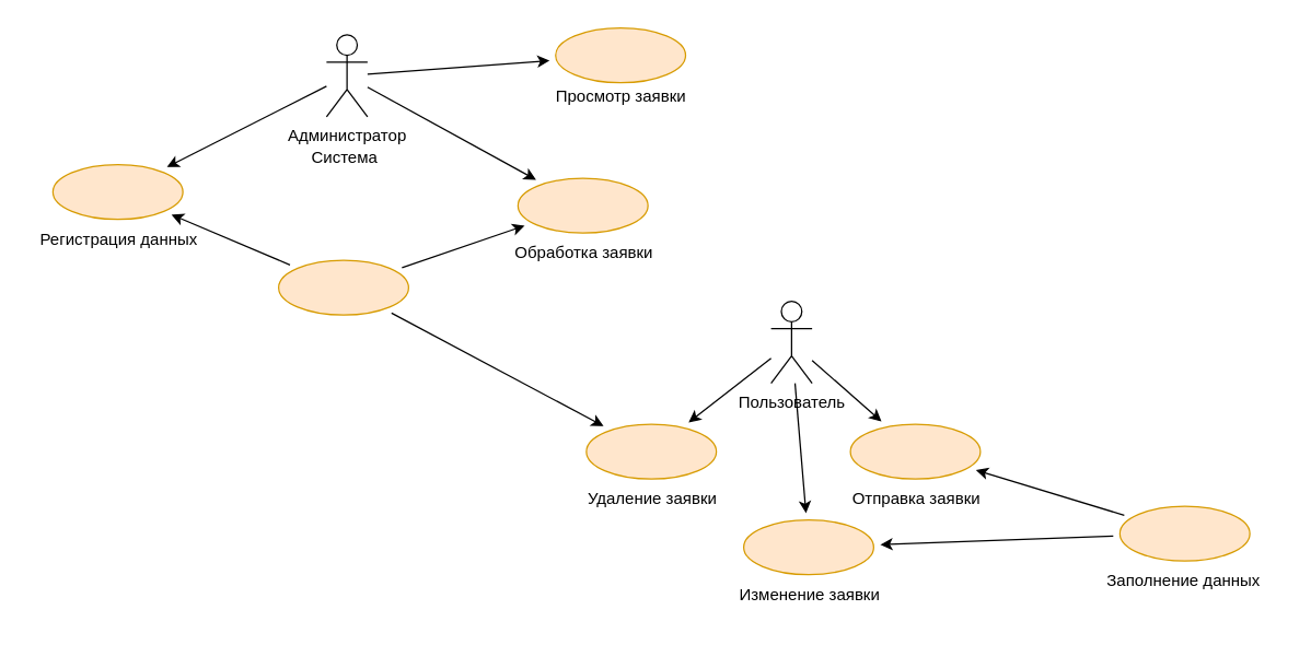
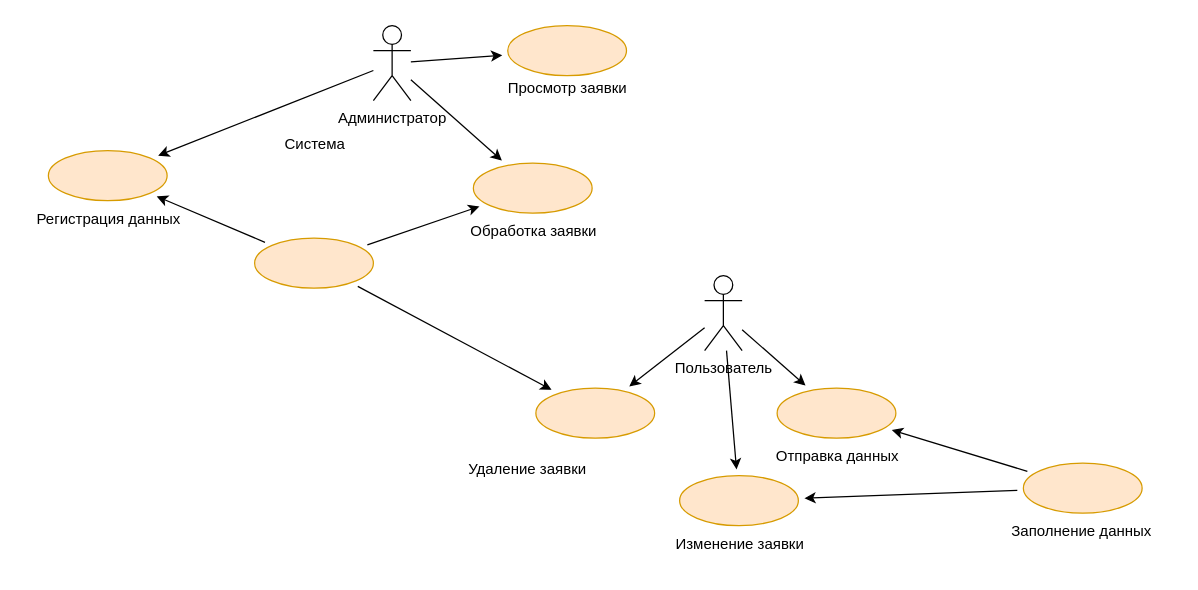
- <mxCell id="5" value="Администратор" style="shape=umlActor;verticalLabelPosition=bottom;verticalAlign=top;html=1;outlineConnect=0;" parent="1" vertex="1"><mxGeometry x="238" y="25" width="30" height="60" as="geometry" /></mxCell>
+ <mxCell id="5" value="Администратор" style="shape=umlActor;verticalLabelPosition=bottom;verticalAlign=top;html=1;outlineConnect=0;" parent="1" vertex="1"><mxGeometry x="298" y="20" width="30" height="60" as="geometry" /></mxCell>
- <mxCell id="28" value="Удаление заявки" style="text;html=1;align=center;verticalAlign=middle;resizable=0;points=[];autosize=1;strokeColor=none;fillColor=none;" parent="1" vertex="1"><mxGeometry x="415.5" y="350" width="120" height="30" as="geometry" /></mxCell>
+ <mxCell id="28" value="Удаление заявки" style="text;html=1;align=center;verticalAlign=middle;resizable=0;points=[];autosize=1;strokeColor=none;fillColor=none;" parent="1" vertex="1"><mxGeometry x="360.5" y="360" width="120" height="30" as="geometry" /></mxCell>
- <mxCell id="20" value="Отправка заявки" style="text;html=1;align=center;verticalAlign=middle;resizable=0;points=[];autosize=1;strokeColor=none;fillColor=none;" parent="1" vertex="1"><mxGeometry x="608.5" y="350" width="120" height="30" as="geometry" /></mxCell>
+ <mxCell id="20" value="Отправка данных" style="text;html=1;align=center;verticalAlign=middle;resizable=0;points=[];autosize=1;strokeColor=none;fillColor=none;" parent="1" vertex="1"><mxGeometry x="608.5" y="350" width="120" height="30" as="geometry" /></mxCell>
